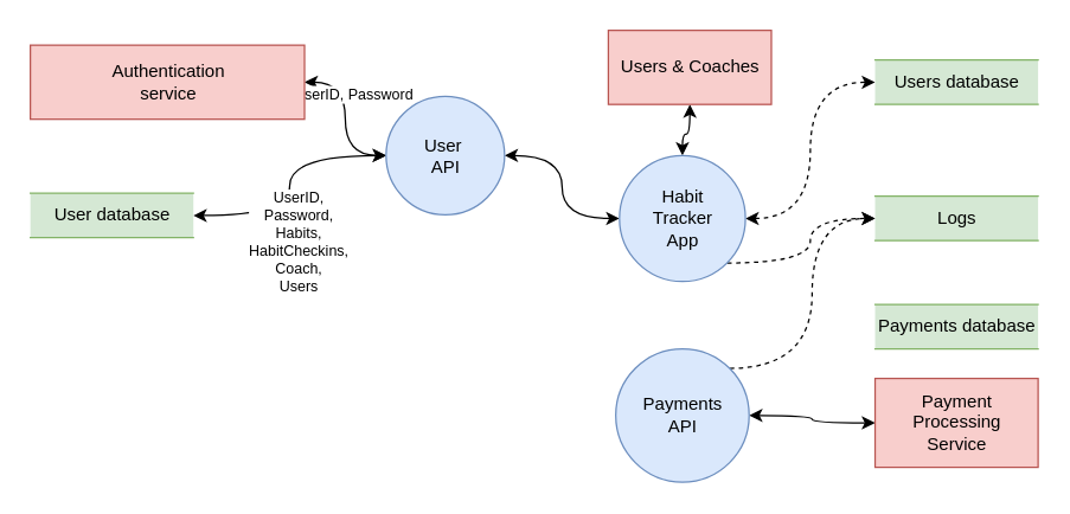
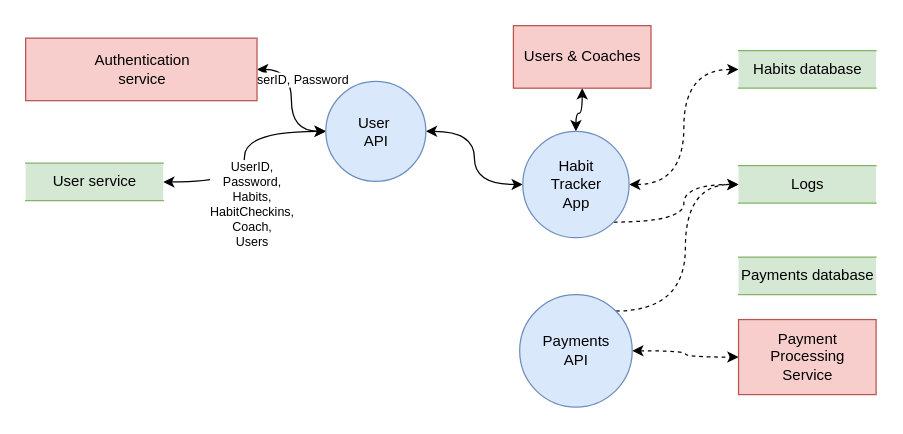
- <mxCell id="15" value="Users database" style="html=1;dashed=0;whitespace=wrap;shape=partialRectangle;right=0;left=0;fillColor=#d5e8d4;strokeColor=#82b366;" vertex="1" parent="1"><mxGeometry x="590" y="40" width="110" height="30" as="geometry" /></mxCell>
+ <mxCell id="15" value="Habits database" style="html=1;dashed=0;whitespace=wrap;shape=partialRectangle;right=0;left=0;fillColor=#d5e8d4;strokeColor=#82b366;" vertex="1" parent="1"><mxGeometry x="590" y="40" width="110" height="30" as="geometry" /></mxCell>
- <mxCell id="14" value="User database" style="html=1;dashed=0;whitespace=wrap;shape=partialRectangle;right=0;left=0;fillColor=#d5e8d4;strokeColor=#82b366;" vertex="1" parent="1"><mxGeometry x="20" y="130" width="110" height="30" as="geometry" /></mxCell>
+ <mxCell id="14" value="User service" style="html=1;dashed=0;whitespace=wrap;shape=partialRectangle;right=0;left=0;fillColor=#d5e8d4;strokeColor=#82b366;" vertex="1" parent="1"><mxGeometry x="20" y="130" width="110" height="30" as="geometry" /></mxCell>
- <mxCell id="18" style="edgeStyle=orthogonalEdgeStyle;curved=1;orthogonalLoop=1;jettySize=auto;html=1;startArrow=classic;startFill=1;" edge="1" parent="1" source="19" target="21"><mxGeometry relative="1" as="geometry" /></mxCell>
+ <mxCell id="18" style="edgeStyle=orthogonalEdgeStyle;curved=1;orthogonalLoop=1;jettySize=auto;html=1;startArrow=classic;startFill=1;dashed=1;" edge="1" parent="1" source="19" target="21"><mxGeometry relative="1" as="geometry" /></mxCell>
